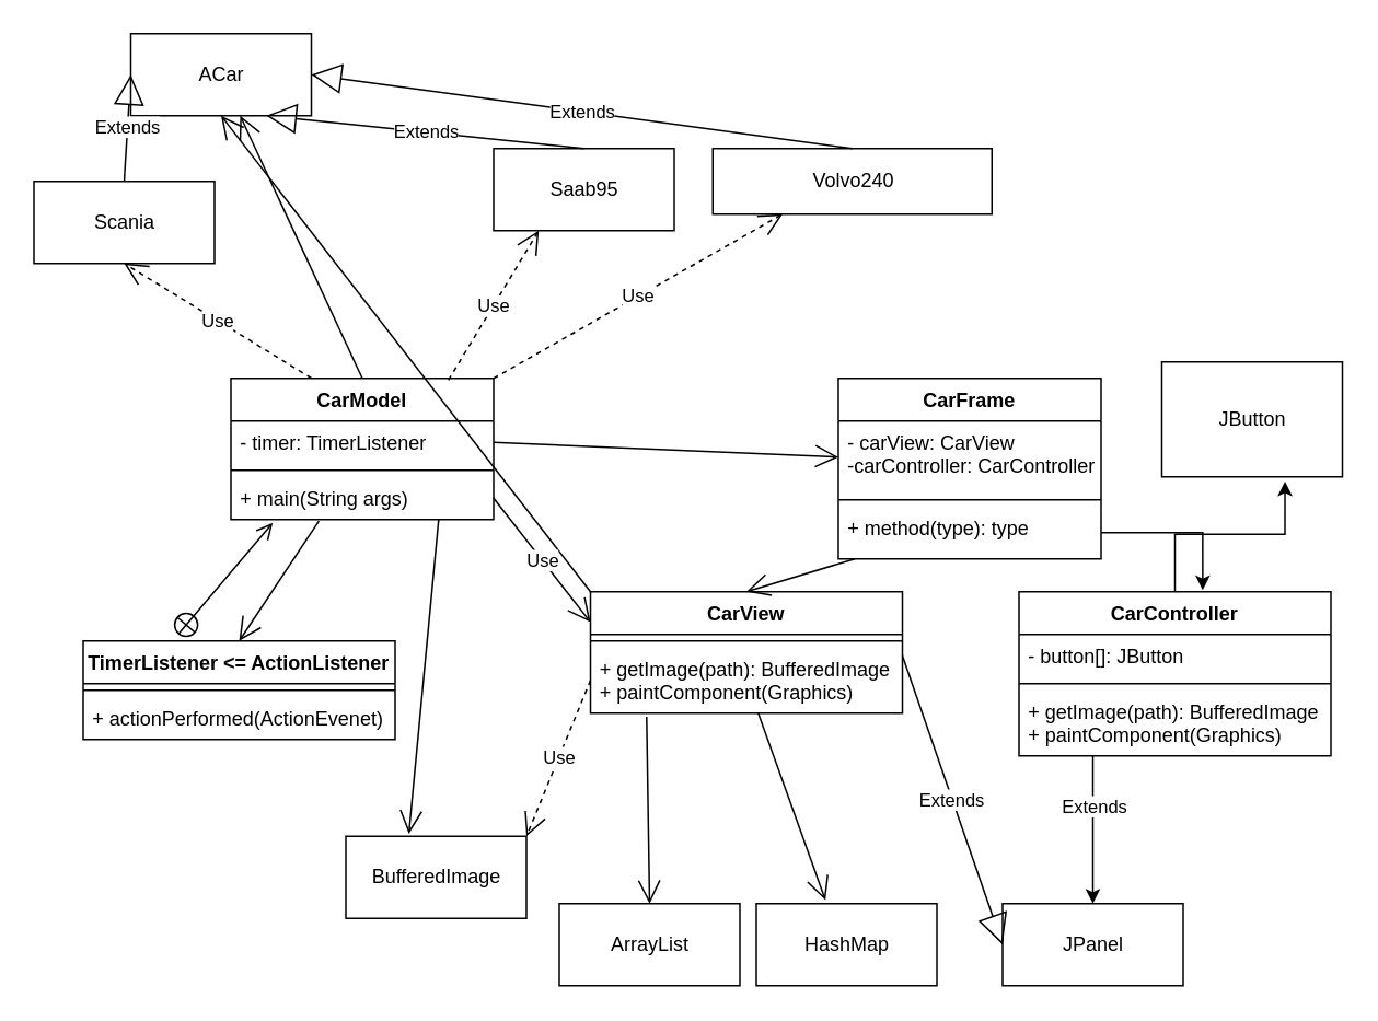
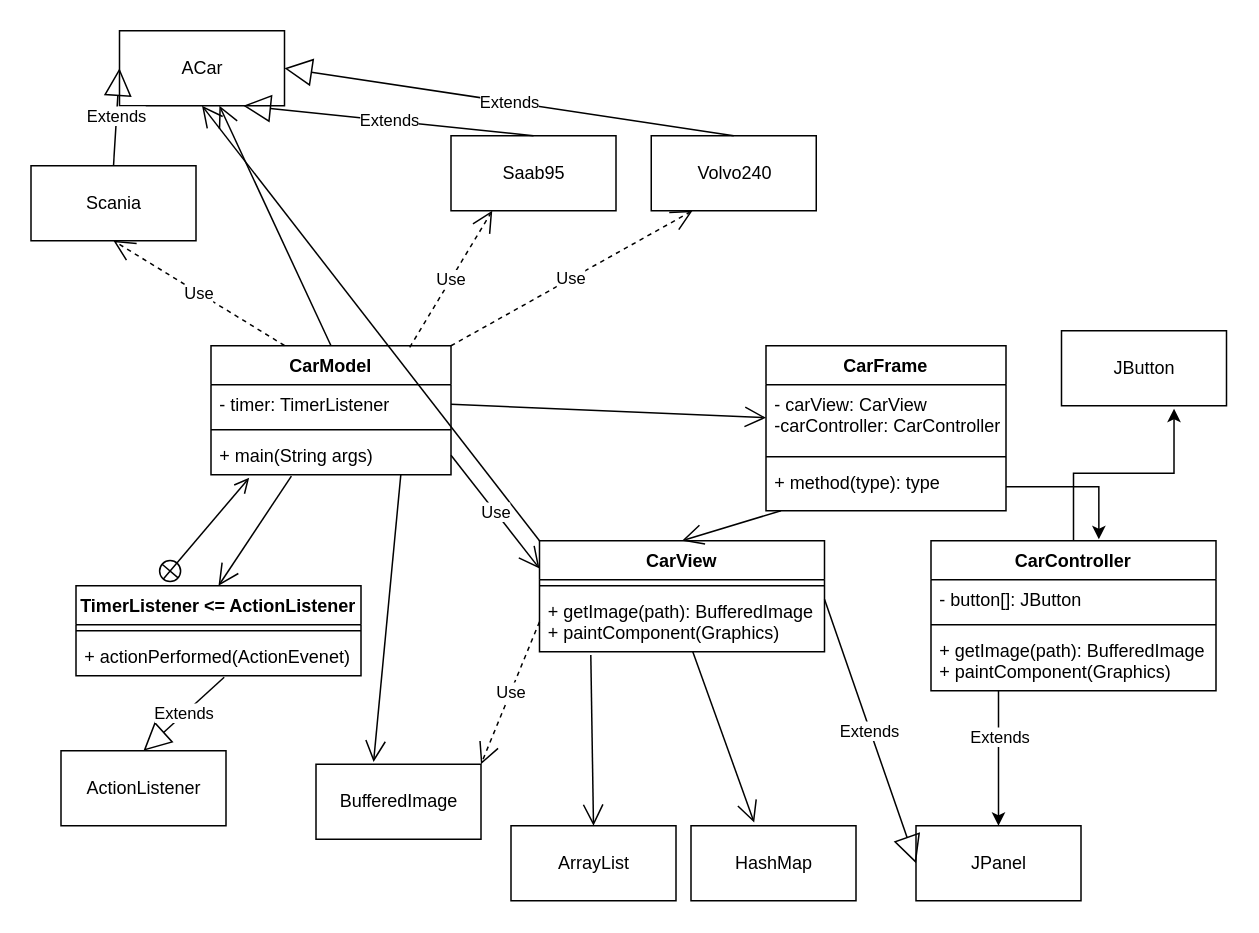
- <mxCell id="4" value="Volvo240" style="html=1;" parent="1" vertex="1"><mxGeometry x="433.5" y="90" width="170" height="40" as="geometry" /></mxCell>
+ <mxCell id="4" value="Volvo240" style="html=1;" parent="1" vertex="1"><mxGeometry x="433.5" y="90" width="110" height="50" as="geometry" /></mxCell>
- <mxCell id="27" value="JButton" style="html=1;" parent="1" vertex="1"><mxGeometry x="707" y="220" width="110" height="70" as="geometry" /></mxCell>
+ <mxCell id="27" value="JButton" style="html=1;" parent="1" vertex="1"><mxGeometry x="707" y="220" width="110" height="50" as="geometry" /></mxCell>
+ <mxCell id="42" value="Extends" style="endArrow=block;endSize=16;endFill=0;html=1;exitX=0.52;exitY=1.038;exitDx=0;exitDy=0;entryX=0.5;entryY=0;entryDx=0;entryDy=0;exitPerimeter=0;" parent="1" source="11" target="25" edge="1"><mxGeometry width="160" relative="1" as="geometry"><mxPoint x="240" y="490" as="sourcePoint" /><mxPoint x="80" y="490" as="targetPoint" /></mxGeometry></mxCell>
+ <mxCell id="25" value="ActionListener" style="html=1;" parent="1" vertex="1"><mxGeometry x="40" y="500" width="110" height="50" as="geometry" /></mxCell>
